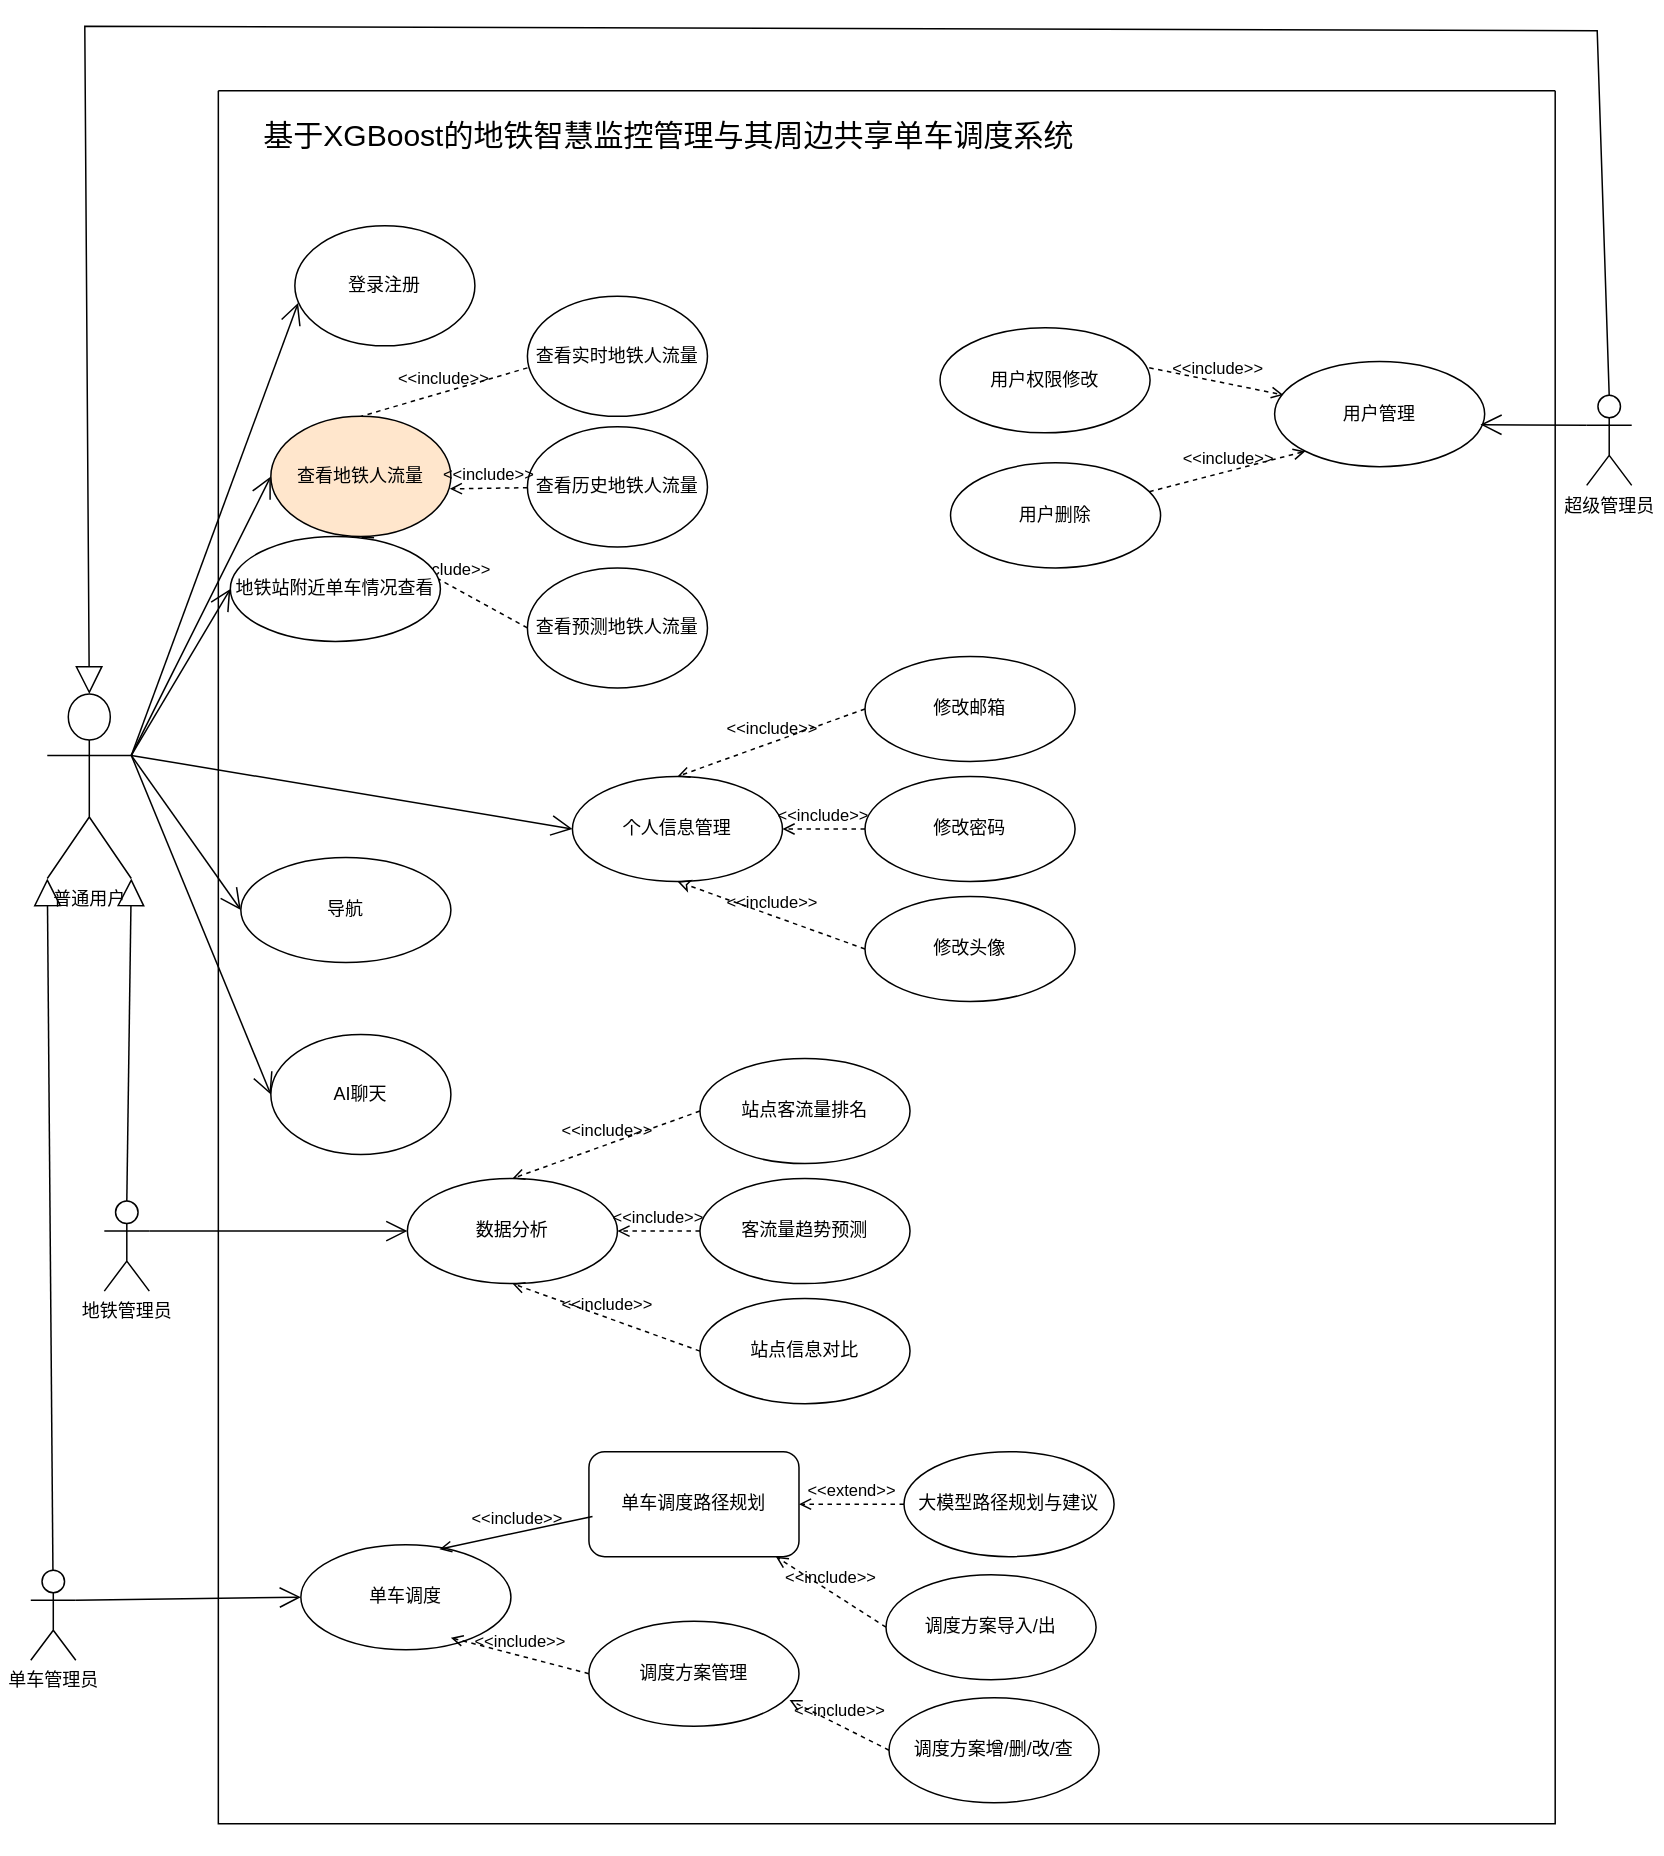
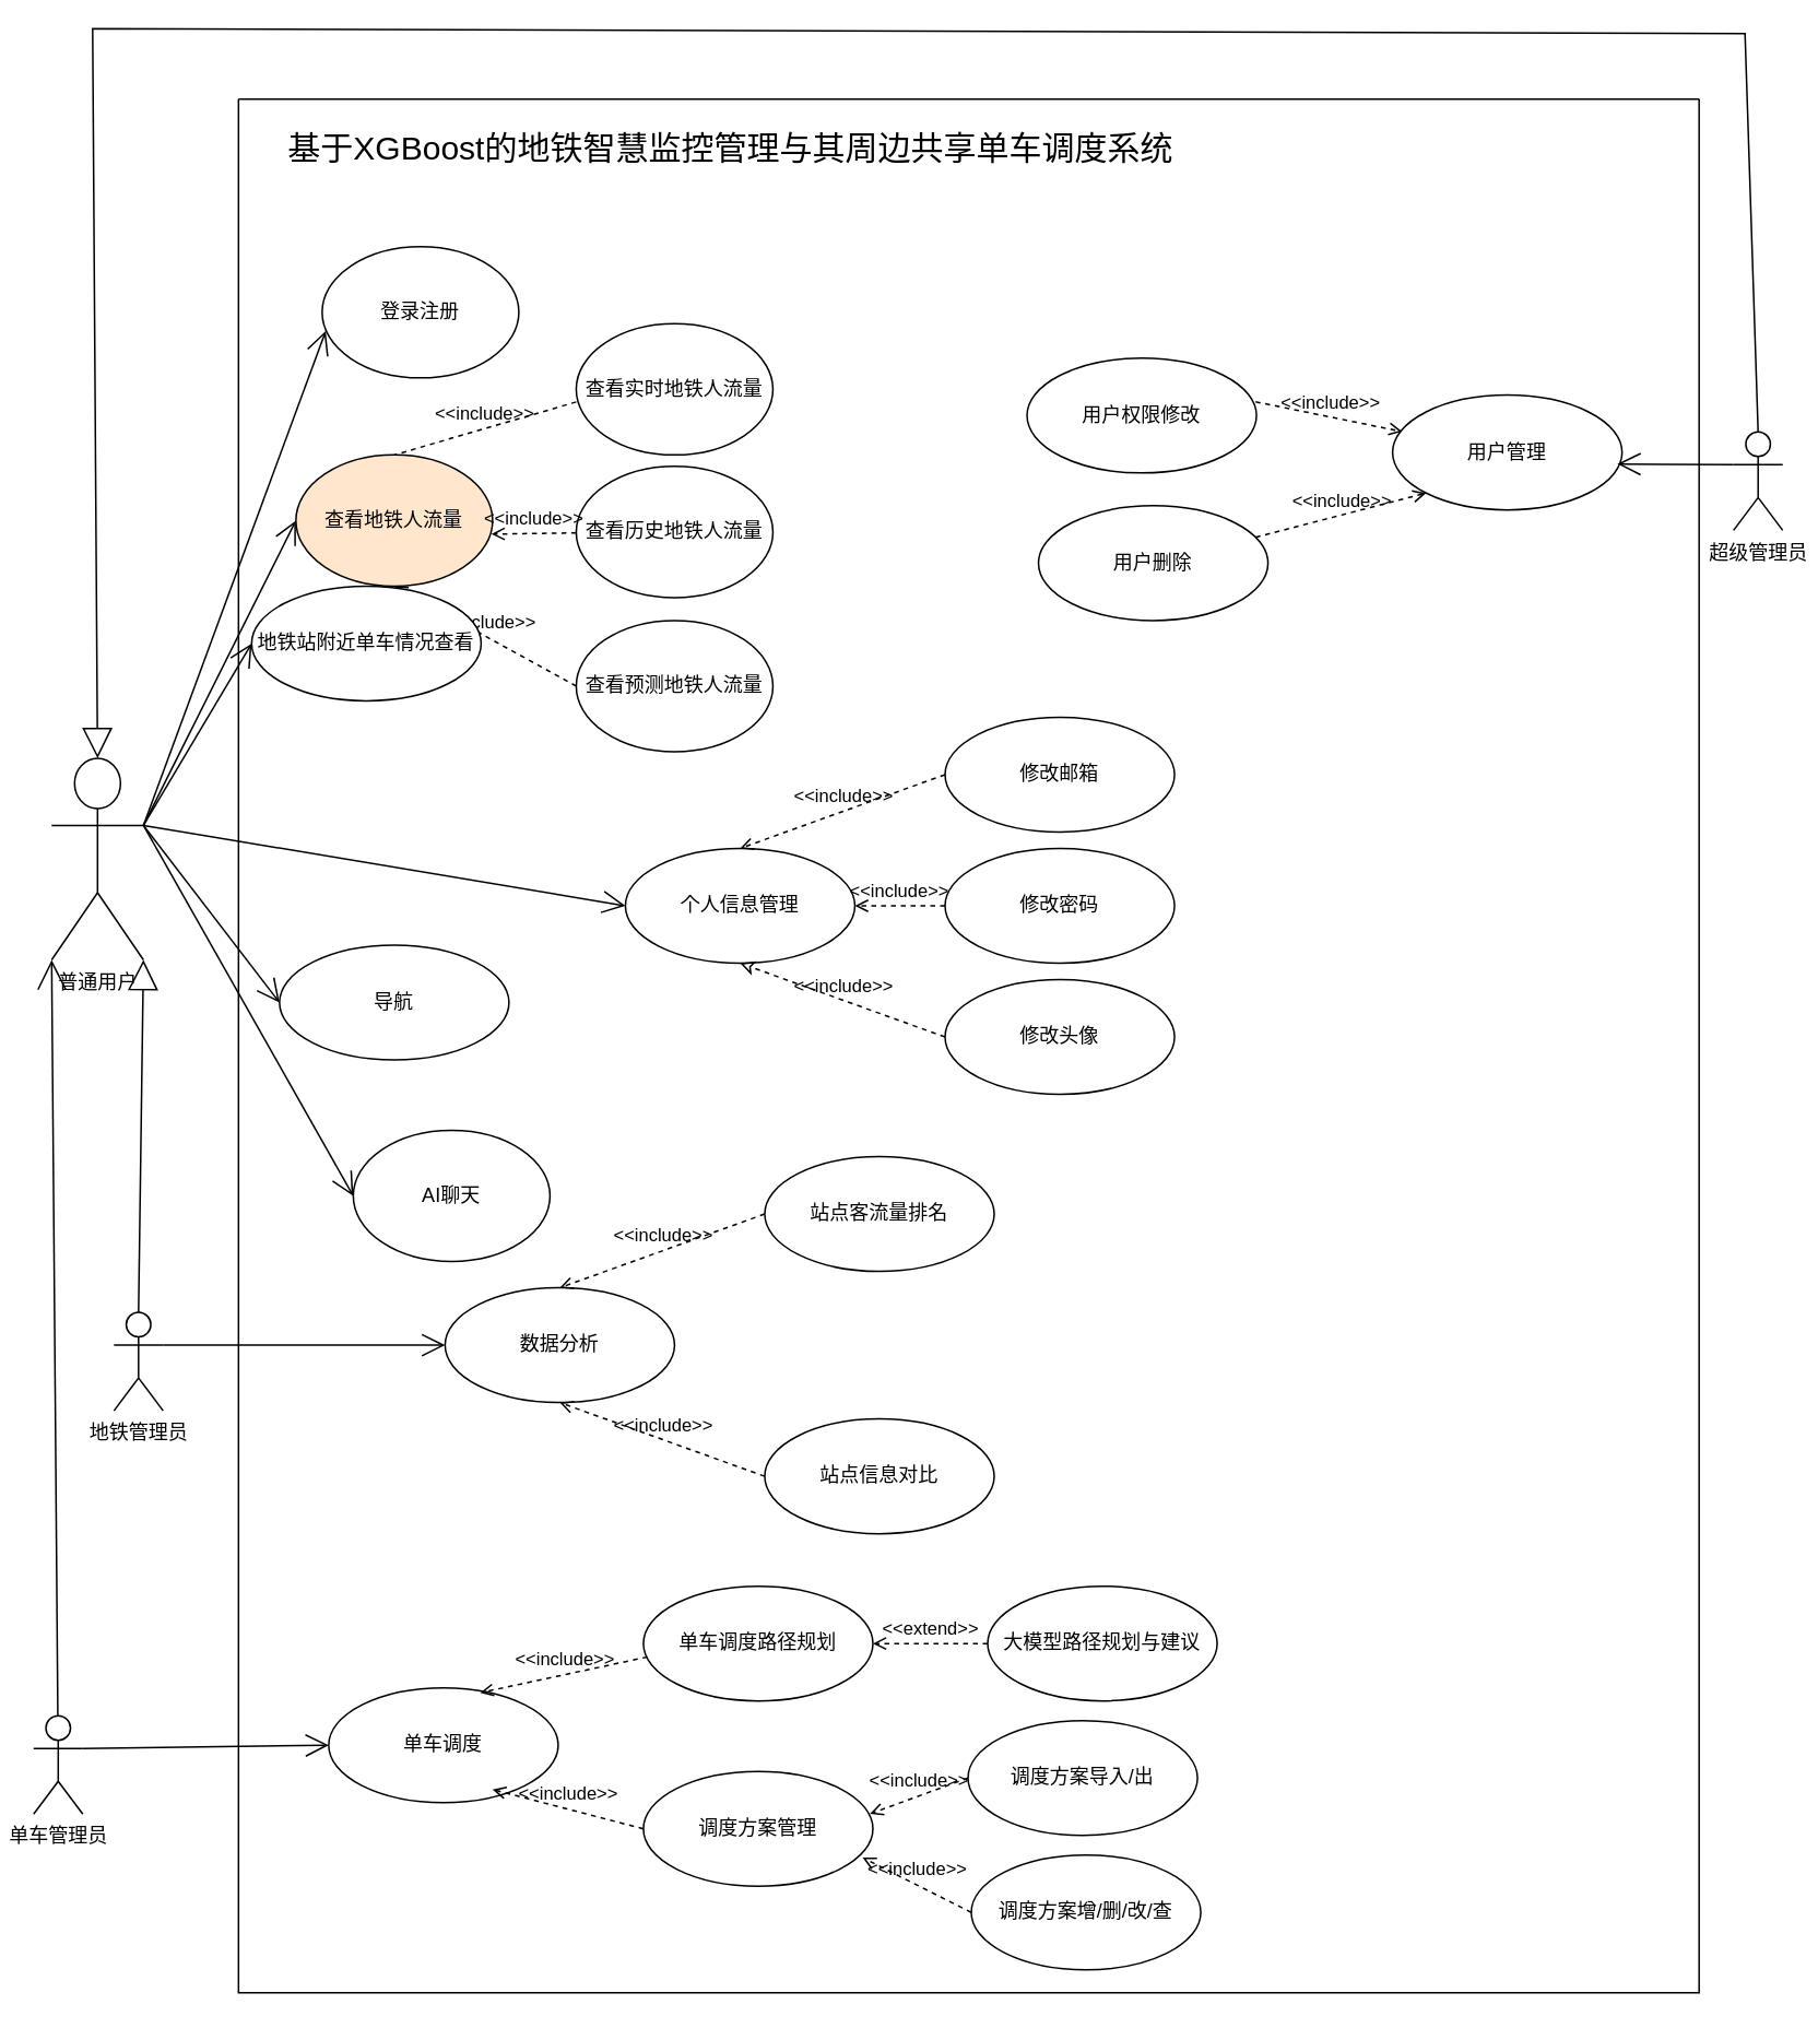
- <mxCell id="47" value="" style="endArrow=block;endSize=16;endFill=0;html=1;rounded=0;entryX=0;entryY=1;entryDx=0;entryDy=0;entryPerimeter=0;" parent="2" source="46" target="3" edge="1"><mxGeometry width="160" relative="1" as="geometry"><mxPoint x="-36" y="326" as="sourcePoint" /><mxPoint x="-36" y="326" as="targetPoint" /></mxGeometry></mxCell>
+ <mxCell id="47" value="" style="endArrow=open;endSize=16;endFill=0;html=1;rounded=0;entryX=0;entryY=1;entryDx=0;entryDy=0;entryPerimeter=0;" parent="2" source="46" target="3" edge="1"><mxGeometry width="160" relative="1" as="geometry"><mxPoint x="-36" y="326" as="sourcePoint" /><mxPoint x="-36" y="326" as="targetPoint" /></mxGeometry></mxCell>
- <mxCell id="27" value="导航" style="ellipse;whiteSpace=wrap;html=1;" parent="2" vertex="1"><mxGeometry x="15" y="511" width="140" height="70" as="geometry" /></mxCell>
+ <mxCell id="27" value="导航" style="ellipse;whiteSpace=wrap;html=1;" parent="2" vertex="1"><mxGeometry x="25" y="516" width="140" height="70" as="geometry" /></mxCell>
- <mxCell id="20" value="AI聊天" style="ellipse;whiteSpace=wrap;html=1;" parent="2" vertex="1"><mxGeometry x="35" y="629" width="120" height="80" as="geometry" /></mxCell>
+ <mxCell id="20" value="AI聊天" style="ellipse;whiteSpace=wrap;html=1;" parent="2" vertex="1"><mxGeometry x="70" y="629" width="120" height="80" as="geometry" /></mxCell>
- <mxCell id="36" value="&amp;lt;&amp;lt;include&amp;gt;&amp;gt;" style="html=1;verticalAlign=bottom;labelBackgroundColor=none;endArrow=open;endFill=0;dashed=1;rounded=0;entryX=1;entryY=0.5;entryDx=0;entryDy=0;exitX=0;exitY=0.5;exitDx=0;exitDy=0;" parent="2" source="35" target="30" edge="1"><mxGeometry width="160" relative="1" as="geometry"><mxPoint x="281" y="825" as="sourcePoint" /><mxPoint x="441" y="825" as="targetPoint" /></mxGeometry></mxCell>
- <mxCell id="35" value="客流量趋势预测" style="ellipse;whiteSpace=wrap;html=1;" parent="2" vertex="1"><mxGeometry x="321" y="725" width="140" height="70" as="geometry" /></mxCell>
- <mxCell id="49" value="单车调度路径规划" style="whiteSpace=wrap;html=1;rounded=1;" parent="2" vertex="1"><mxGeometry x="247" y="907" width="140" height="70" as="geometry" /></mxCell>
+ <mxCell id="49" value="单车调度路径规划" style="ellipse;whiteSpace=wrap;html=1;" parent="2" vertex="1"><mxGeometry x="247" y="907" width="140" height="70" as="geometry" /></mxCell>
- <mxCell id="51" value="&amp;lt;&amp;lt;include&amp;gt;&amp;gt;" style="html=1;verticalAlign=bottom;labelBackgroundColor=none;endArrow=open;endFill=0;dashed=0;rounded=0;exitX=0.017;exitY=0.617;exitDx=0;exitDy=0;exitPerimeter=0;entryX=0.66;entryY=0.043;entryDx=0;entryDy=0;entryPerimeter=0;" parent="2" source="49" target="48" edge="1"><mxGeometry width="160" relative="1" as="geometry"><mxPoint x="220" y="999" as="sourcePoint" /><mxPoint x="380" y="999" as="targetPoint" /></mxGeometry></mxCell>
+ <mxCell id="51" value="&amp;lt;&amp;lt;include&amp;gt;&amp;gt;" style="html=1;verticalAlign=bottom;labelBackgroundColor=none;endArrow=open;endFill=0;dashed=1;rounded=0;exitX=0.017;exitY=0.617;exitDx=0;exitDy=0;exitPerimeter=0;entryX=0.66;entryY=0.043;entryDx=0;entryDy=0;entryPerimeter=0;" parent="2" source="49" target="48" edge="1"><mxGeometry width="160" relative="1" as="geometry"><mxPoint x="220" y="999" as="sourcePoint" /><mxPoint x="380" y="999" as="targetPoint" /></mxGeometry></mxCell>
- <mxCell id="58" value="&amp;lt;&amp;lt;include&amp;gt;&amp;gt;" style="html=1;verticalAlign=bottom;labelBackgroundColor=none;endArrow=open;endFill=0;dashed=1;rounded=0;exitX=0;exitY=0.5;exitDx=0;exitDy=0;" parent="2" source="57" target="49" edge="1"><mxGeometry width="160" relative="1" as="geometry"><mxPoint x="527" y="1058" as="sourcePoint" /><mxPoint x="402" y="1103" as="targetPoint" /></mxGeometry></mxCell>
+ <mxCell id="58" value="&amp;lt;&amp;lt;include&amp;gt;&amp;gt;" style="html=1;verticalAlign=bottom;labelBackgroundColor=none;endArrow=open;endFill=0;dashed=1;rounded=0;entryX=0.987;entryY=0.37;entryDx=0;entryDy=0;exitX=0;exitY=0.5;exitDx=0;exitDy=0;entryPerimeter=0;" parent="2" source="57" target="50" edge="1"><mxGeometry width="160" relative="1" as="geometry"><mxPoint x="527" y="1058" as="sourcePoint" /><mxPoint x="402" y="1103" as="targetPoint" /></mxGeometry></mxCell>
